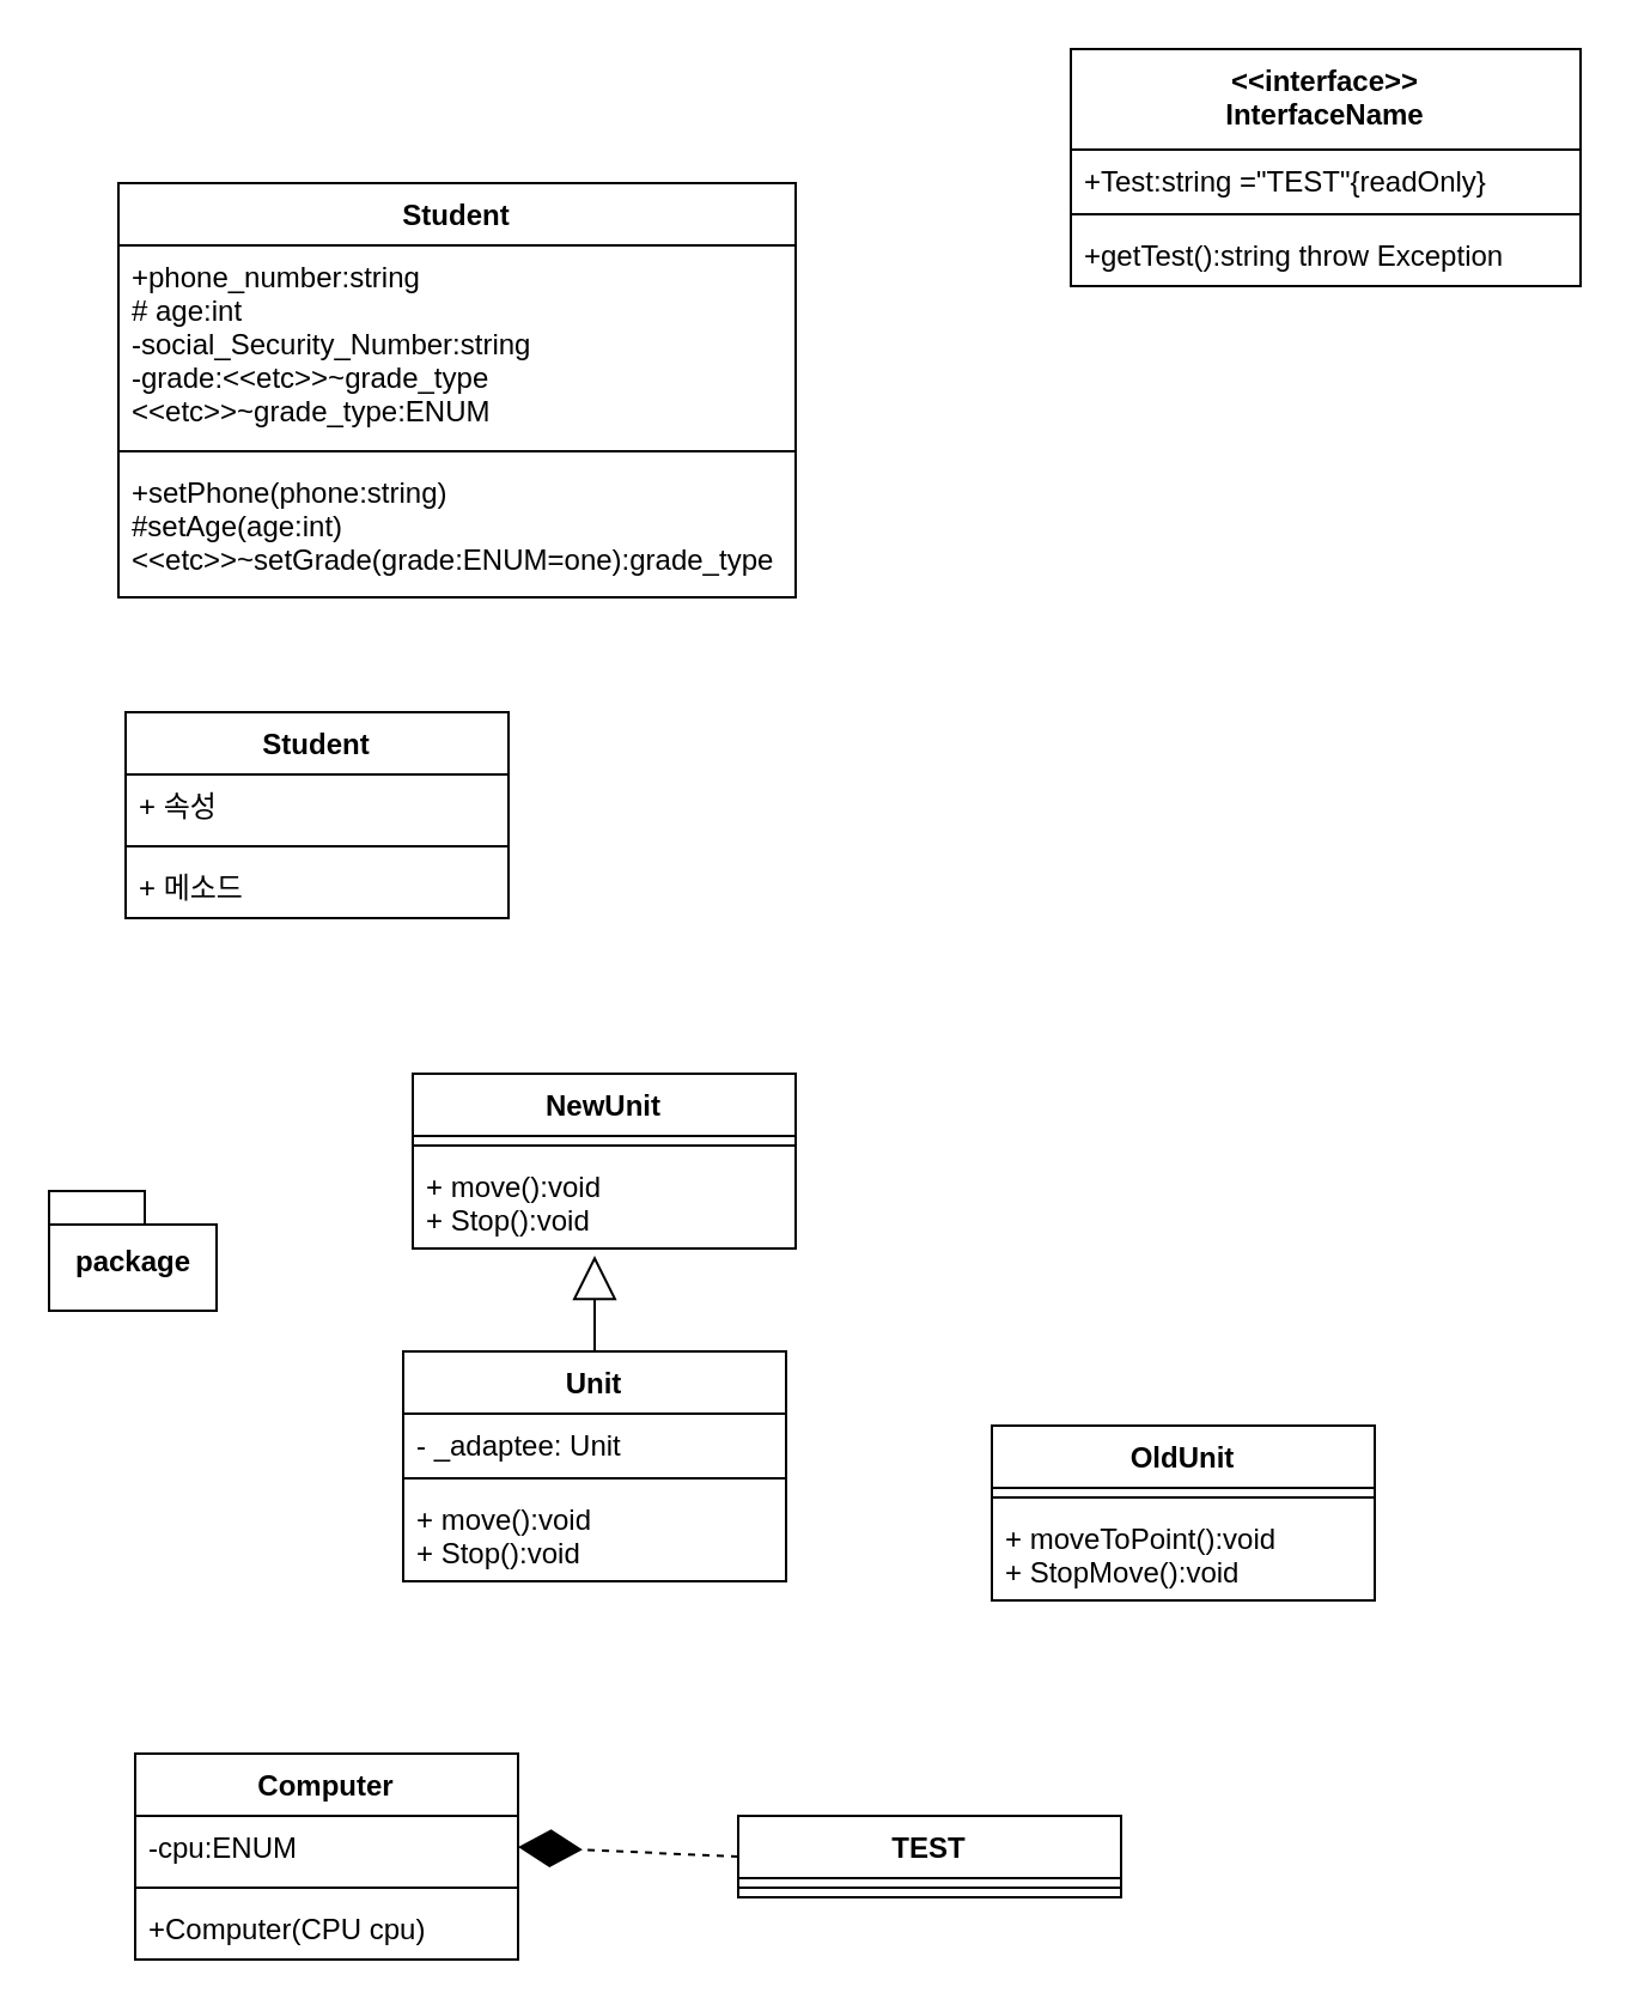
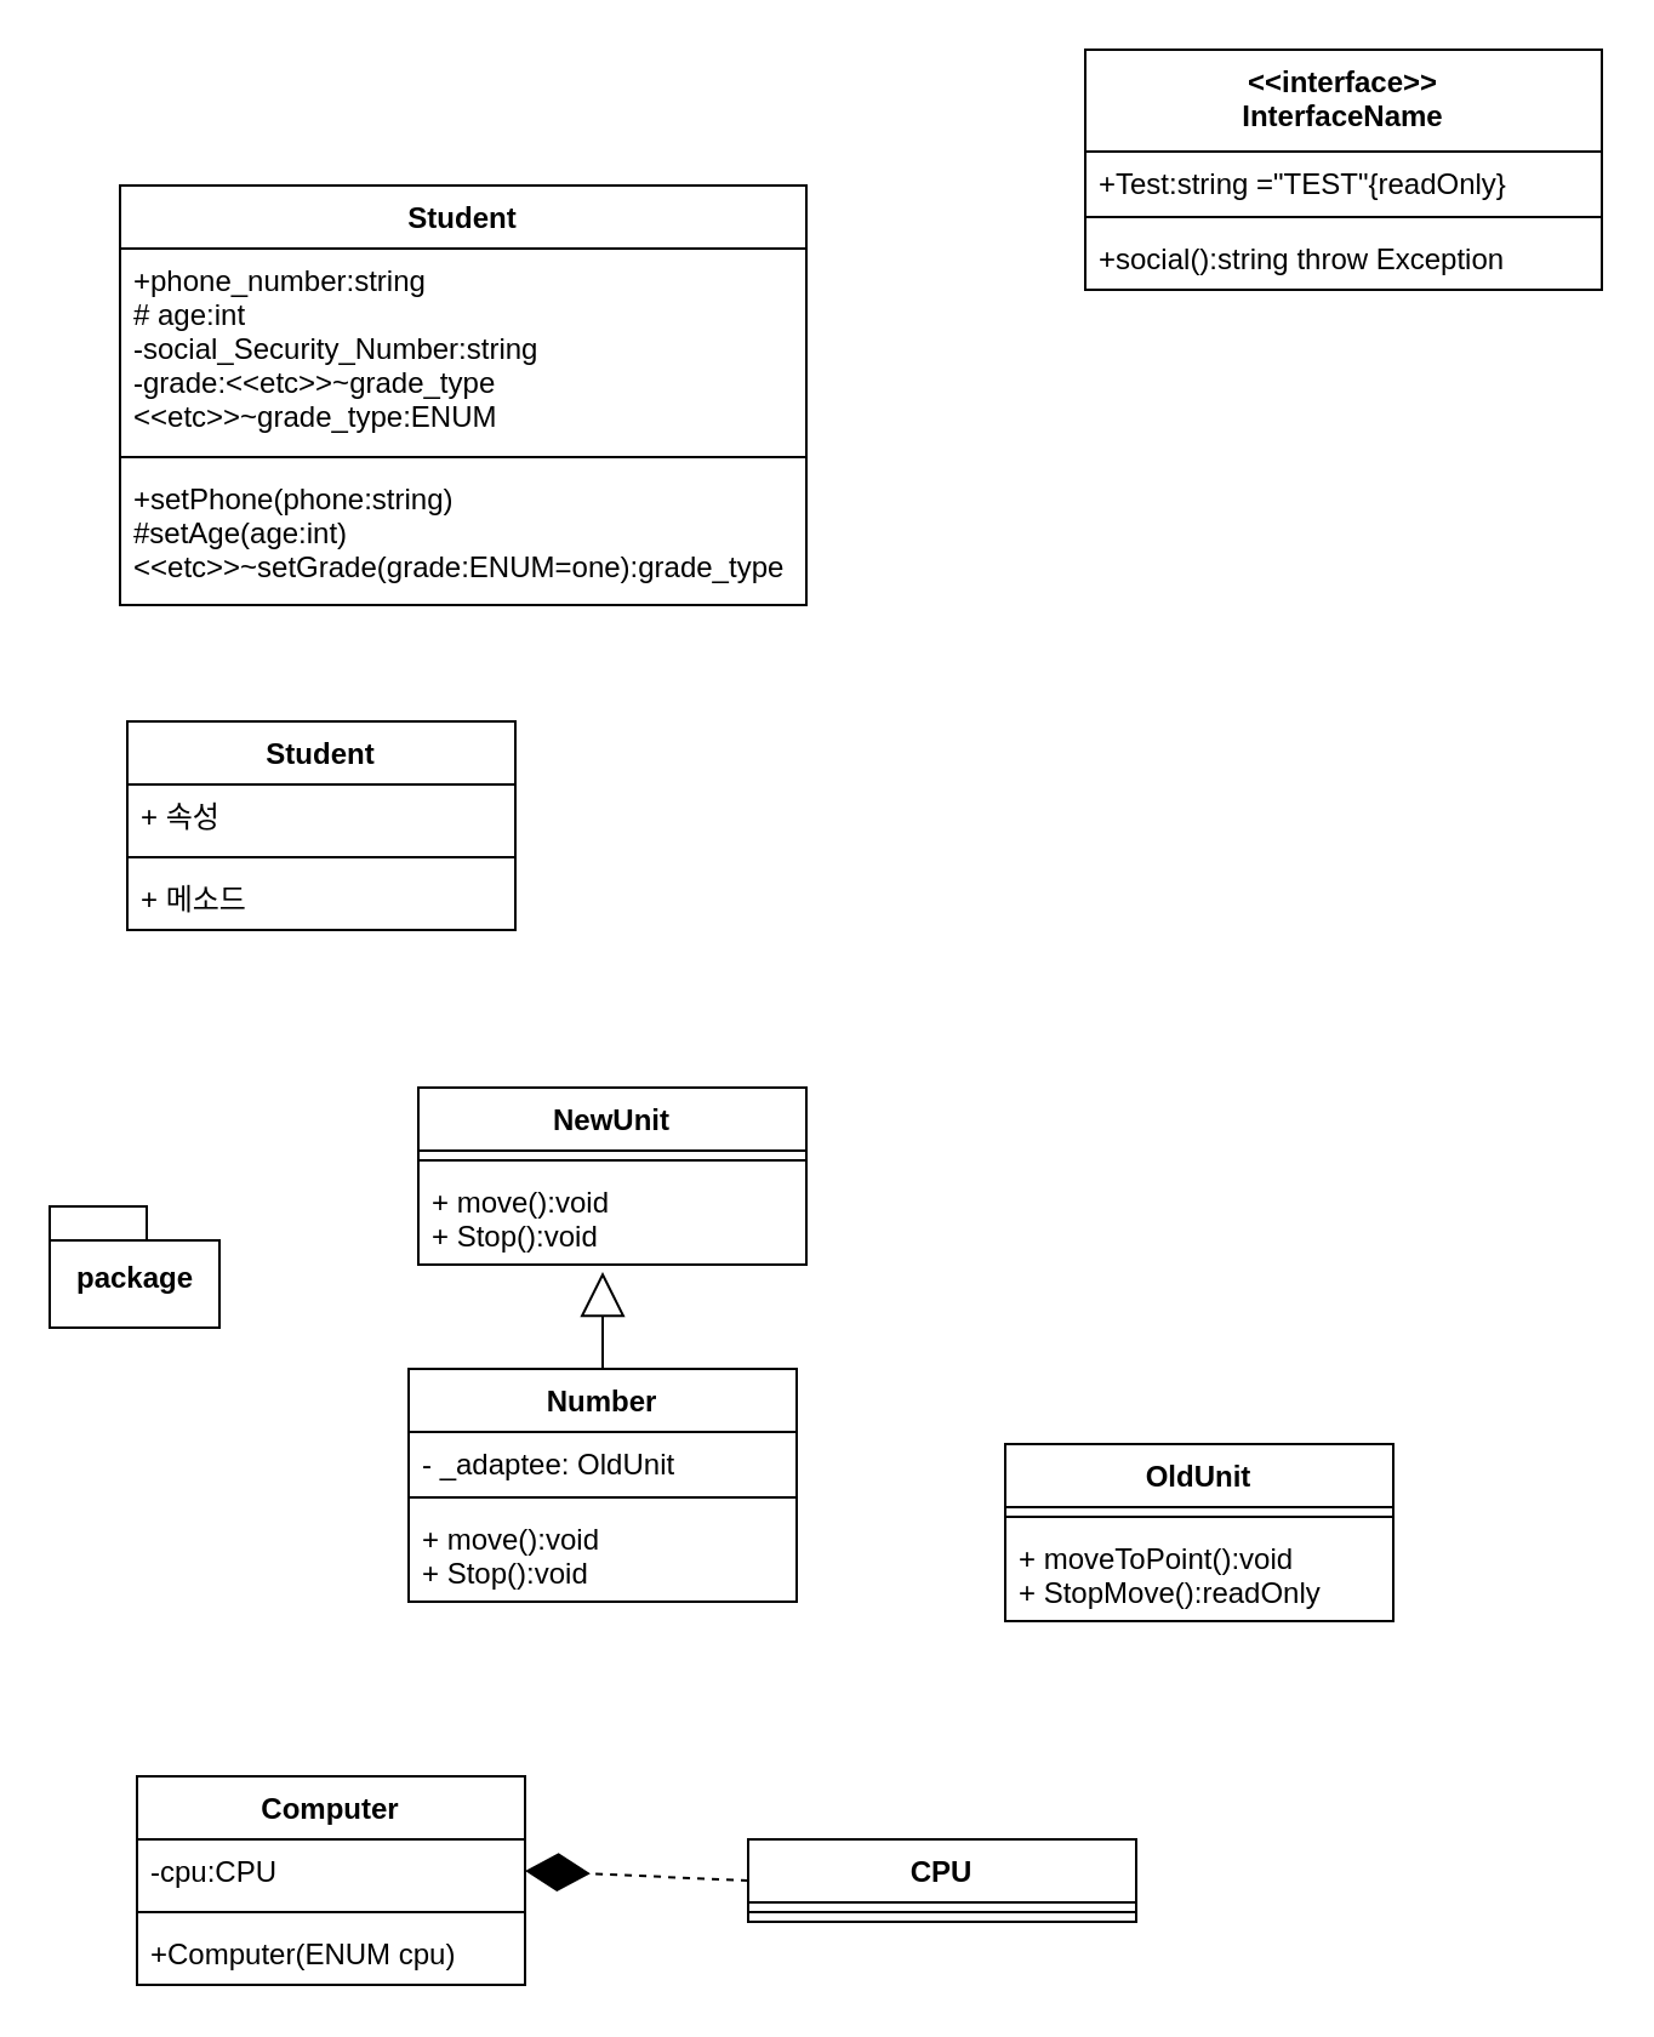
- <mxCell id="13" value="+getTest():string throw Exception" style="text;strokeColor=none;fillColor=none;align=left;verticalAlign=top;spacingLeft=4;spacingRight=4;overflow=hidden;rotatable=0;points=[[0,0.5],[1,0.5]];portConstraint=eastwest;" parent="10" vertex="1"><mxGeometry y="73" width="213" height="26" as="geometry" /></mxCell>
+ <mxCell id="13" value="+social():string throw Exception" style="text;strokeColor=none;fillColor=none;align=left;verticalAlign=top;spacingLeft=4;spacingRight=4;overflow=hidden;rotatable=0;points=[[0,0.5],[1,0.5]];portConstraint=eastwest;" parent="10" vertex="1"><mxGeometry y="73" width="213" height="26" as="geometry" /></mxCell>
- <mxCell id="15" value="Unit" style="swimlane;fontStyle=1;align=center;verticalAlign=top;childLayout=stackLayout;horizontal=1;startSize=26;horizontalStack=0;resizeParent=1;resizeParentMax=0;resizeLast=0;collapsible=1;marginBottom=0;" vertex="1" parent="1"><mxGeometry x="168" y="564" width="160" height="96" as="geometry" /></mxCell>
+ <mxCell id="15" value="Number" style="swimlane;fontStyle=1;align=center;verticalAlign=top;childLayout=stackLayout;horizontal=1;startSize=26;horizontalStack=0;resizeParent=1;resizeParentMax=0;resizeLast=0;collapsible=1;marginBottom=0;" vertex="1" parent="1"><mxGeometry x="168" y="564" width="160" height="96" as="geometry" /></mxCell>
- <mxCell id="16" value="- _adaptee: Unit" style="text;strokeColor=none;fillColor=none;align=left;verticalAlign=top;spacingLeft=4;spacingRight=4;overflow=hidden;rotatable=0;points=[[0,0.5],[1,0.5]];portConstraint=eastwest;" vertex="1" parent="15"><mxGeometry y="26" width="160" height="23" as="geometry" /></mxCell>
+ <mxCell id="16" value="- _adaptee: OldUnit" style="text;strokeColor=none;fillColor=none;align=left;verticalAlign=top;spacingLeft=4;spacingRight=4;overflow=hidden;rotatable=0;points=[[0,0.5],[1,0.5]];portConstraint=eastwest;" vertex="1" parent="15"><mxGeometry y="26" width="160" height="23" as="geometry" /></mxCell>
- <mxCell id="21" value="+ moveToPoint():void&#10;+ StopMove():void" style="text;strokeColor=none;fillColor=none;align=left;verticalAlign=top;spacingLeft=4;spacingRight=4;overflow=hidden;rotatable=0;points=[[0,0.5],[1,0.5]];portConstraint=eastwest;" vertex="1" parent="19"><mxGeometry y="34" width="160" height="39" as="geometry" /></mxCell>
+ <mxCell id="21" value="+ moveToPoint():void&#10;+ StopMove():readOnly" style="text;strokeColor=none;fillColor=none;align=left;verticalAlign=top;spacingLeft=4;spacingRight=4;overflow=hidden;rotatable=0;points=[[0,0.5],[1,0.5]];portConstraint=eastwest;" vertex="1" parent="19"><mxGeometry y="34" width="160" height="39" as="geometry" /></mxCell>
- <mxCell id="27" value="-cpu:ENUM" style="text;strokeColor=none;fillColor=none;align=left;verticalAlign=top;spacingLeft=4;spacingRight=4;overflow=hidden;rotatable=0;points=[[0,0.5],[1,0.5]];portConstraint=eastwest;" vertex="1" parent="26"><mxGeometry y="26" width="160" height="26" as="geometry" /></mxCell>
+ <mxCell id="27" value="-cpu:CPU" style="text;strokeColor=none;fillColor=none;align=left;verticalAlign=top;spacingLeft=4;spacingRight=4;overflow=hidden;rotatable=0;points=[[0,0.5],[1,0.5]];portConstraint=eastwest;" vertex="1" parent="26"><mxGeometry y="26" width="160" height="26" as="geometry" /></mxCell>
- <mxCell id="30" value="TEST" style="swimlane;fontStyle=1;align=center;verticalAlign=top;childLayout=stackLayout;horizontal=1;startSize=26;horizontalStack=0;resizeParent=1;resizeParentMax=0;resizeLast=0;collapsible=1;marginBottom=0;" vertex="1" parent="1"><mxGeometry x="308" y="758" width="160" height="34" as="geometry" /></mxCell>
+ <mxCell id="30" value="CPU" style="swimlane;fontStyle=1;align=center;verticalAlign=top;childLayout=stackLayout;horizontal=1;startSize=26;horizontalStack=0;resizeParent=1;resizeParentMax=0;resizeLast=0;collapsible=1;marginBottom=0;" vertex="1" parent="1"><mxGeometry x="308" y="758" width="160" height="34" as="geometry" /></mxCell>
- <mxCell id="29" value="+Computer(CPU cpu)" style="text;strokeColor=none;fillColor=none;align=left;verticalAlign=top;spacingLeft=4;spacingRight=4;overflow=hidden;rotatable=0;points=[[0,0.5],[1,0.5]];portConstraint=eastwest;" vertex="1" parent="26"><mxGeometry y="60" width="160" height="26" as="geometry" /></mxCell>
+ <mxCell id="29" value="+Computer(ENUM cpu)" style="text;strokeColor=none;fillColor=none;align=left;verticalAlign=top;spacingLeft=4;spacingRight=4;overflow=hidden;rotatable=0;points=[[0,0.5],[1,0.5]];portConstraint=eastwest;" vertex="1" parent="26"><mxGeometry y="60" width="160" height="26" as="geometry" /></mxCell>
